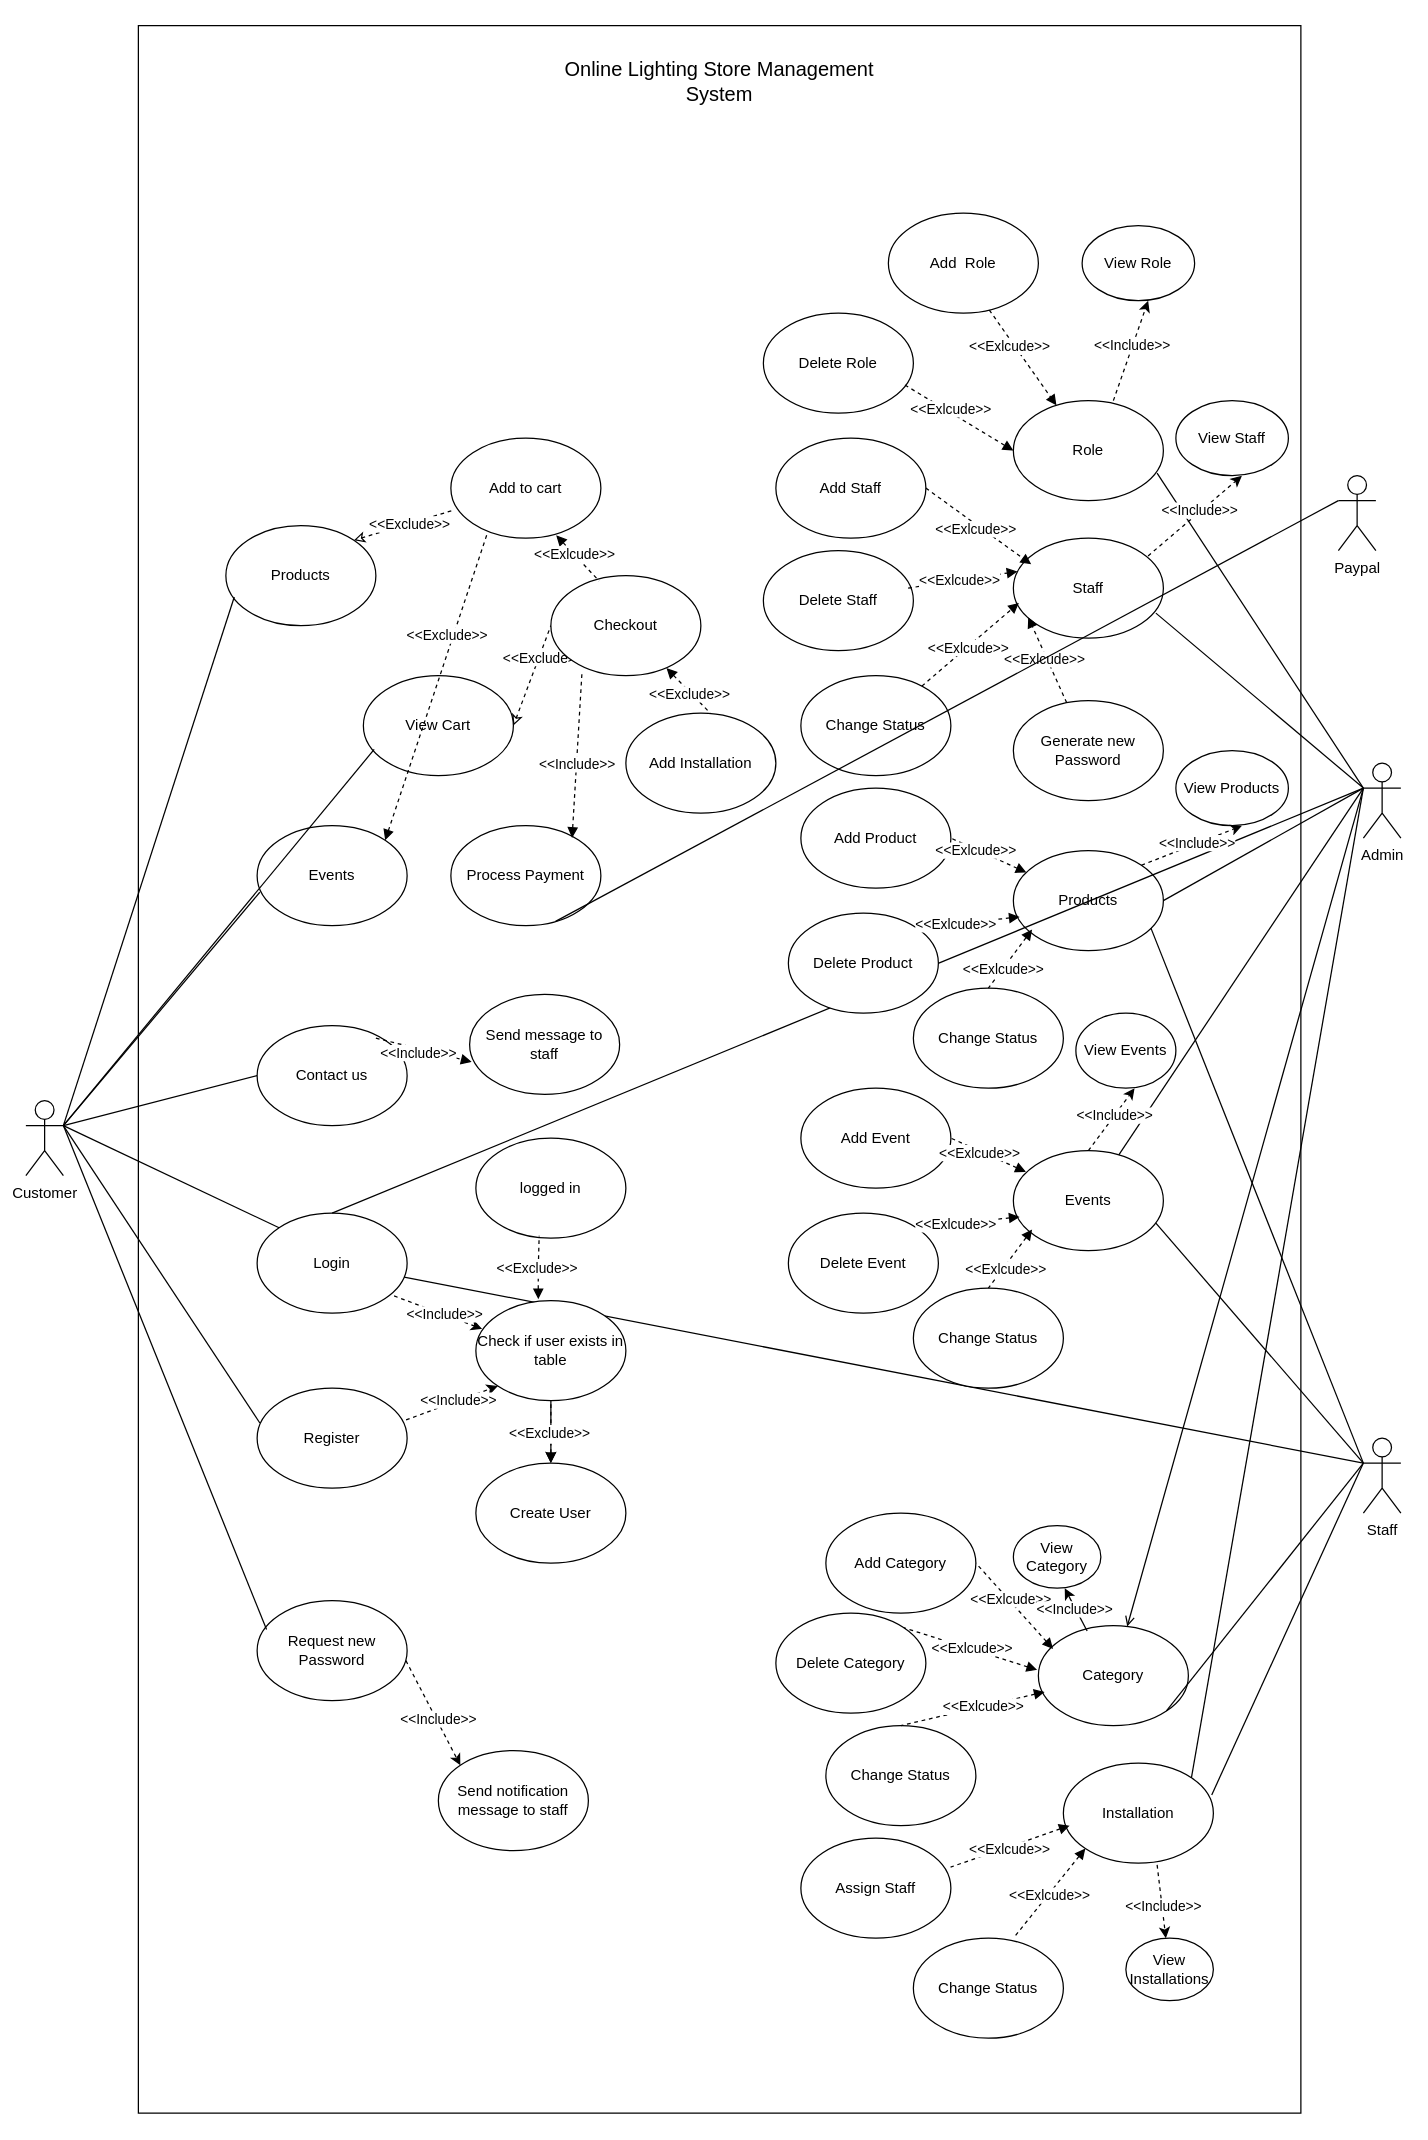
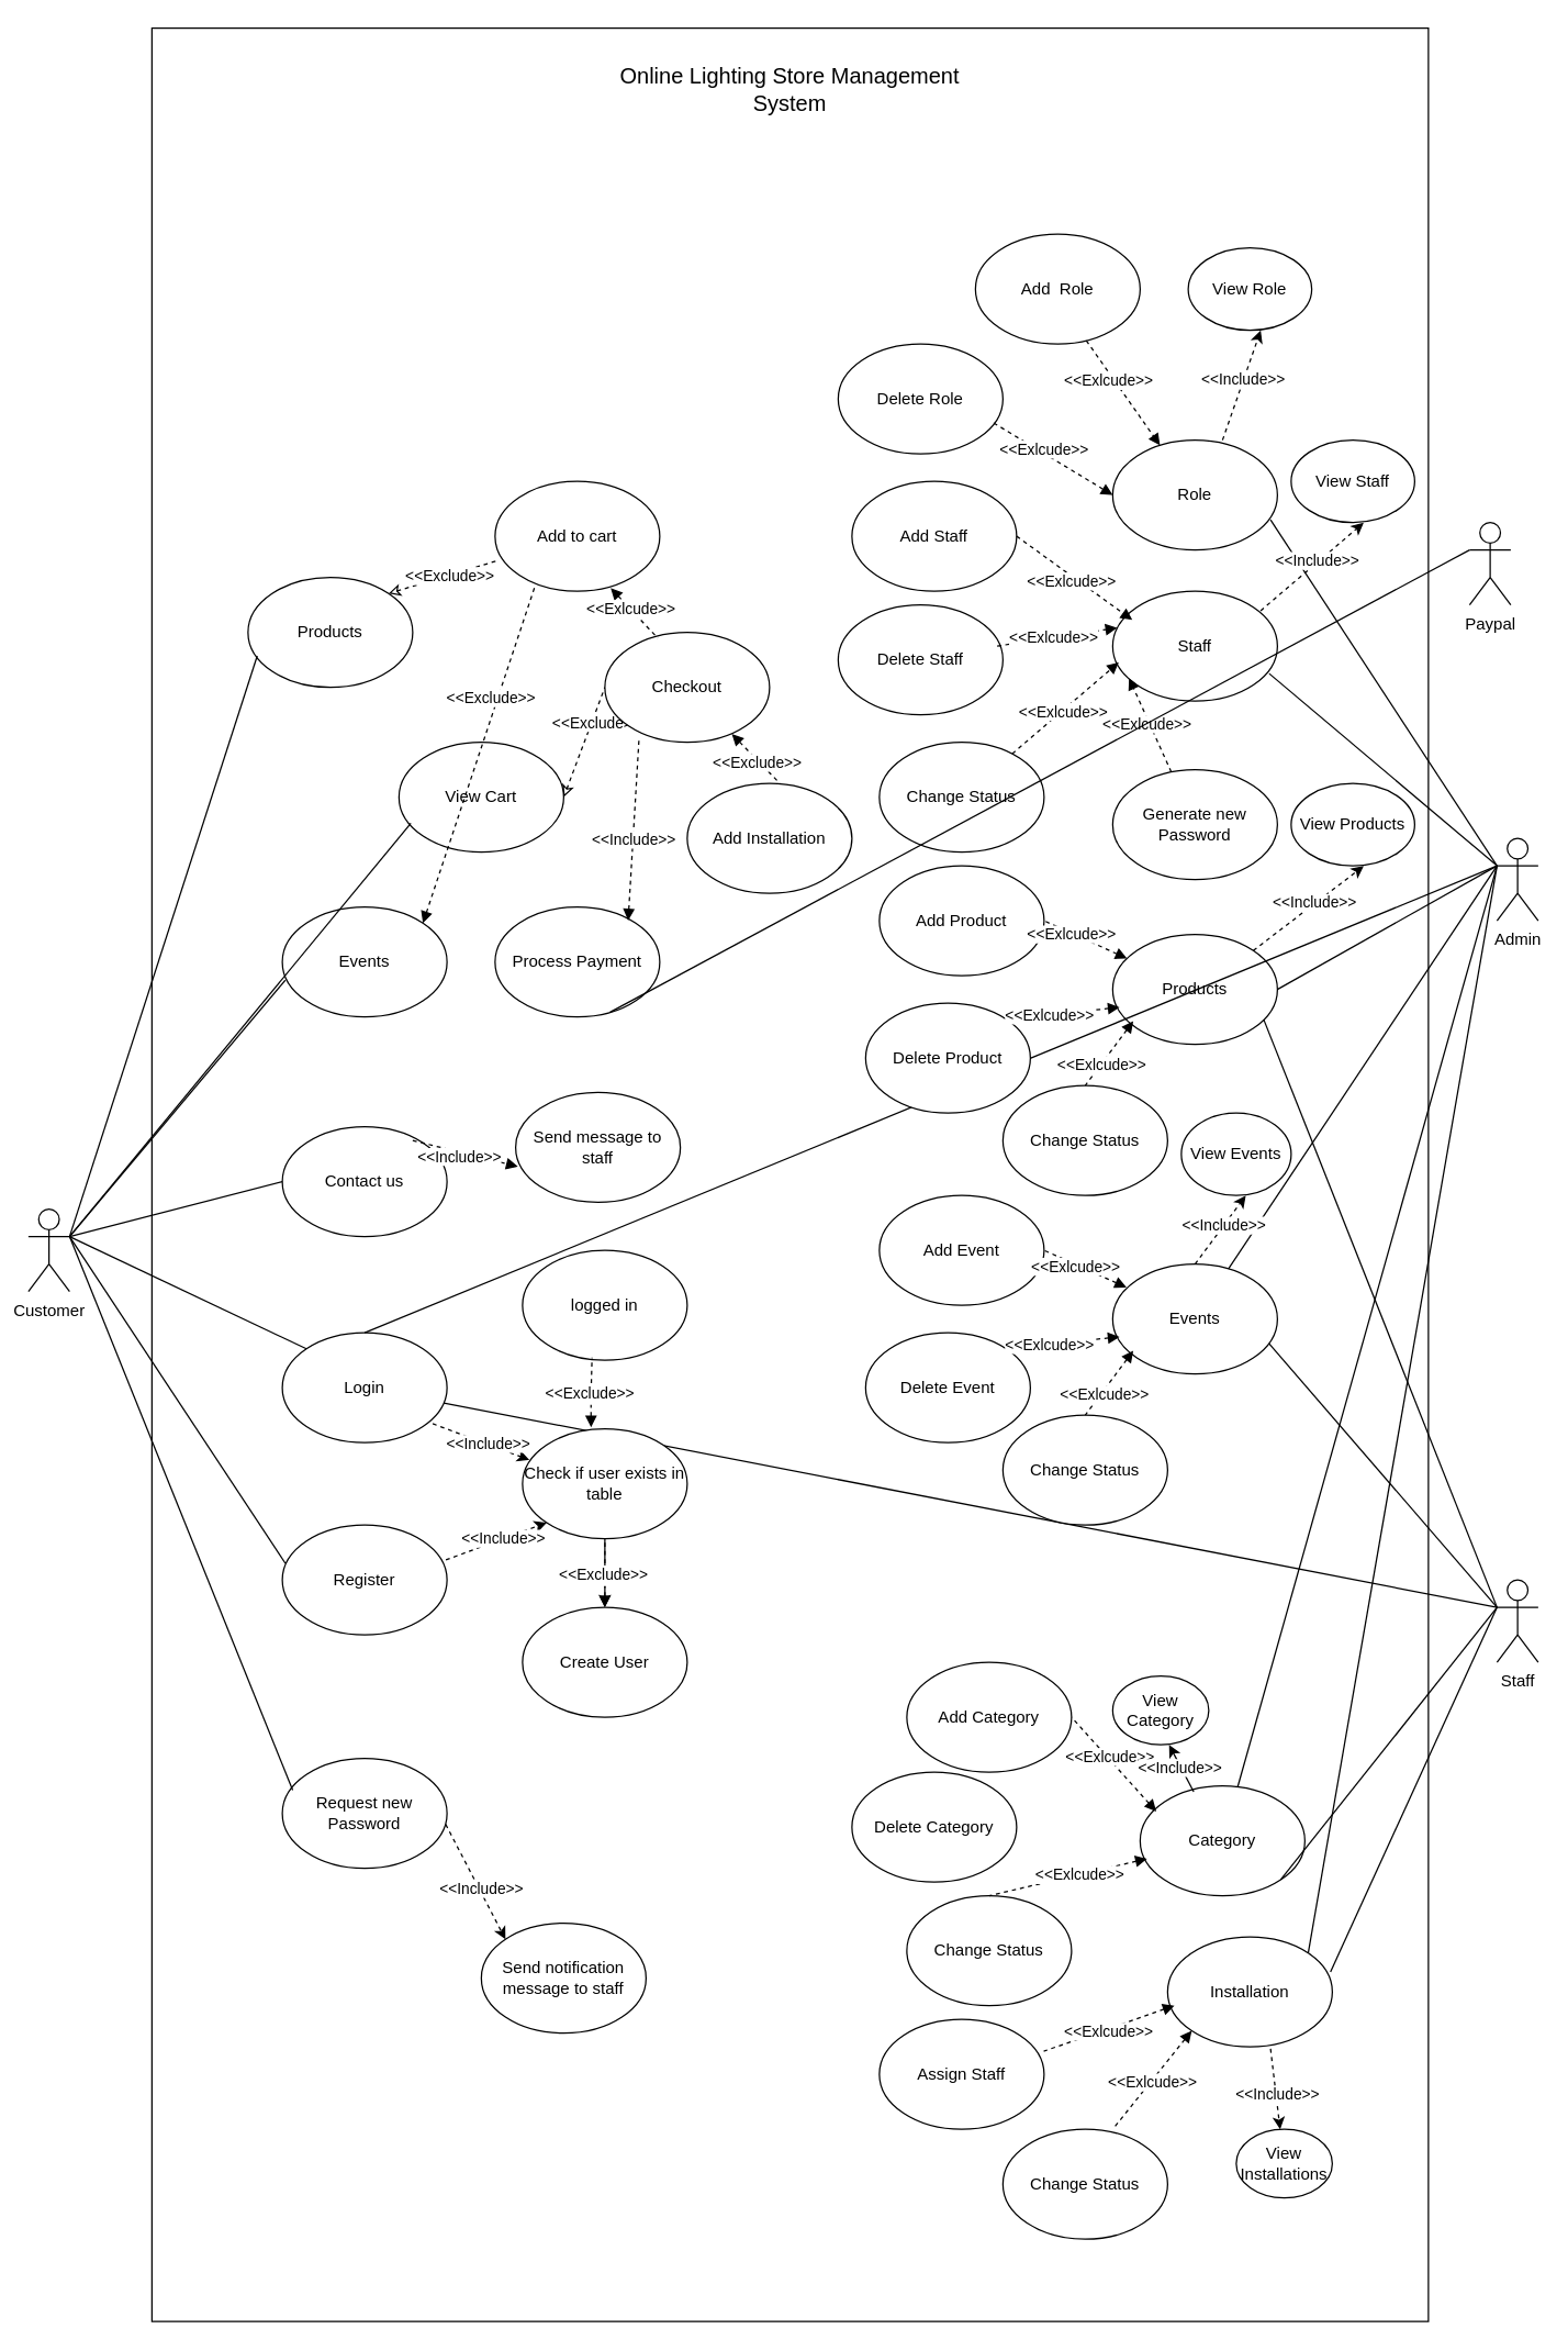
- <mxCell id="115" value="View Products" style="ellipse;whiteSpace=wrap;html=1;" parent="1" vertex="1"><mxGeometry x="940" y="600" width="90" height="60" as="geometry" /></mxCell>
+ <mxCell id="115" value="View Products" style="ellipse;whiteSpace=wrap;html=1;" parent="1" vertex="1"><mxGeometry x="940" y="570" width="90" height="60" as="geometry" /></mxCell>
- <mxCell id="34" value="" style="endArrow=open;html=1;rounded=0;exitX=0;exitY=0.333;exitDx=0;exitDy=0;exitPerimeter=0;" parent="1" source="4" target="20" edge="1"><mxGeometry width="50" height="50" relative="1" as="geometry"><mxPoint x="1100" y="640" as="sourcePoint" /><mxPoint x="914" y="817" as="targetPoint" /></mxGeometry></mxCell>
+ <mxCell id="34" value="" style="endArrow=none;html=1;rounded=0;exitX=0;exitY=0.333;exitDx=0;exitDy=0;exitPerimeter=0;" parent="1" source="4" target="20" edge="1"><mxGeometry width="50" height="50" relative="1" as="geometry"><mxPoint x="1100" y="640" as="sourcePoint" /><mxPoint x="914" y="817" as="targetPoint" /></mxGeometry></mxCell>
- <mxCell id="88" value="" style="endArrow=none;dashed=1;html=1;rounded=0;entryX=1;entryY=0;entryDx=0;entryDy=0;exitX=-0.008;exitY=0.443;exitDx=0;exitDy=0;exitPerimeter=0;startArrow=block;startFill=1;" parent="1" source="20" target="83" edge="1"><mxGeometry width="50" height="50" relative="1" as="geometry"><mxPoint x="825" y="1343" as="sourcePoint" /><mxPoint x="780" y="1290" as="targetPoint" /></mxGeometry></mxCell>
- <mxCell id="89" value="&amp;lt;&amp;lt;Exlcude&amp;gt;&amp;gt;" style="edgeLabel;html=1;align=center;verticalAlign=middle;resizable=0;points=[];" parent="88" vertex="1" connectable="0"><mxGeometry x="-0.011" y="-1" relative="1" as="geometry"><mxPoint as="offset" /></mxGeometry></mxCell>
